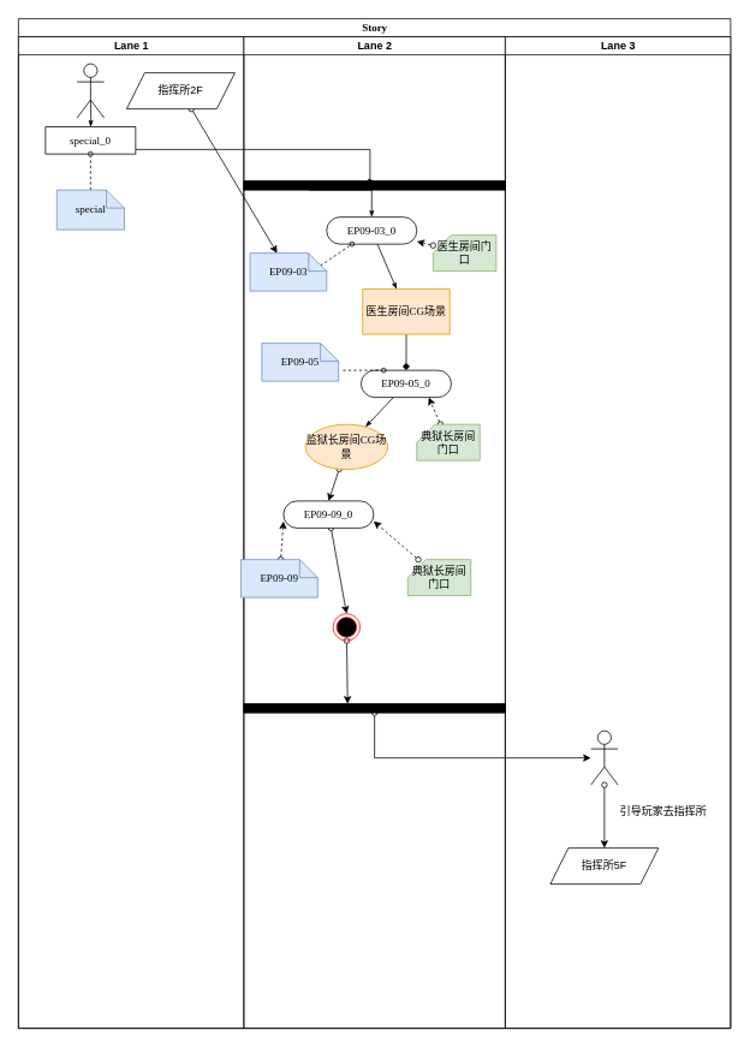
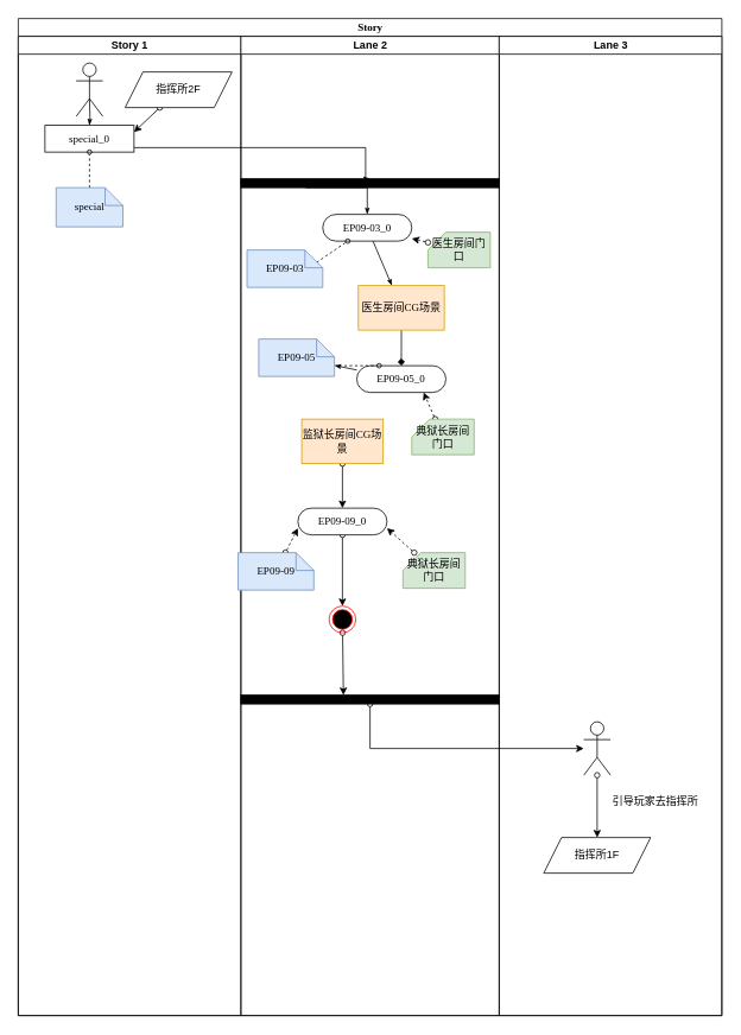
- <mxCell id="3" value="Lane 1" style="swimlane;html=1;startSize=20;" parent="2" vertex="1"><mxGeometry y="20" width="250" height="1100" as="geometry" /></mxCell>
+ <mxCell id="3" value="Story 1" style="swimlane;html=1;startSize=20;" parent="2" vertex="1"><mxGeometry y="20" width="250" height="1100" as="geometry" /></mxCell>
- <mxCell id="9" style="edgeStyle=none;rounded=0;orthogonalLoop=1;jettySize=auto;html=1;startArrow=oval;startFill=0;" edge="1" parent="3" source="10" target="23"><mxGeometry relative="1" as="geometry" /></mxCell>
+ <mxCell id="9" style="edgeStyle=none;rounded=0;orthogonalLoop=1;jettySize=auto;html=1;entryX=1;entryY=0.25;entryDx=0;entryDy=0;startArrow=oval;startFill=0;" edge="1" parent="3" source="10" target="4"><mxGeometry relative="1" as="geometry" /></mxCell>
- <mxCell id="19" style="edgeStyle=none;rounded=0;html=1;labelBackgroundColor=none;startArrow=none;startFill=0;startSize=5;endArrow=classicThin;endFill=1;endSize=5;jettySize=auto;orthogonalLoop=1;strokeWidth=1;fontFamily=Verdana;fontSize=12" parent="11" source="15" target="22" edge="1"><mxGeometry relative="1" as="geometry" /></mxCell>
+ <mxCell id="19" style="edgeStyle=none;rounded=0;html=1;labelBackgroundColor=none;startArrow=none;startFill=0;startSize=5;endArrow=classicThin;endFill=1;endSize=5;jettySize=auto;orthogonalLoop=1;strokeWidth=1;fontFamily=Verdana;fontSize=12;" parent="11" source="15" target="24" edge="1"><mxGeometry relative="1" as="geometry" /></mxCell>
- <mxCell id="22" value="监狱长房间CG场景" style="ellipse;whiteSpace=wrap;html=1;shadow=0;comic=0;labelBackgroundColor=none;strokeWidth=1;fontFamily=Verdana;fontSize=12;align=center;arcSize=50;fillColor=#ffe6cc;strokeColor=#d79b00;" parent="11" vertex="1"><mxGeometry x="68.25" y="430" width="91.5" height="50" as="geometry" /></mxCell>
+ <mxCell id="22" value="监狱长房间CG场景" style="rounded=0;whiteSpace=wrap;html=1;shadow=0;comic=0;labelBackgroundColor=none;strokeWidth=1;fontFamily=Verdana;fontSize=12;align=center;arcSize=50;fillColor=#ffe6cc;strokeColor=#d79b00;" parent="11" vertex="1"><mxGeometry x="68.25" y="430" width="91.5" height="50" as="geometry" /></mxCell>
- <mxCell id="27" value="EP09-09_0" style="rounded=1;whiteSpace=wrap;html=1;shadow=0;comic=0;labelBackgroundColor=none;strokeWidth=1;fontFamily=Verdana;fontSize=12;align=center;arcSize=50;" vertex="1" parent="11"><mxGeometry x="44" y="515" width="100" height="30" as="geometry" /></mxCell>
+ <mxCell id="27" value="EP09-09_0" style="rounded=1;whiteSpace=wrap;html=1;shadow=0;comic=0;labelBackgroundColor=none;strokeWidth=1;fontFamily=Verdana;fontSize=12;align=center;arcSize=50;" vertex="1" parent="11"><mxGeometry x="64" y="530" width="100" height="30" as="geometry" /></mxCell>
- <mxCell id="47" value="指挥所5F" style="shape=parallelogram;perimeter=parallelogramPerimeter;whiteSpace=wrap;html=1;fixedSize=1;" vertex="1" parent="39"><mxGeometry x="50" y="900" width="120" height="40" as="geometry" /></mxCell>
+ <mxCell id="47" value="指挥所1F" style="shape=parallelogram;perimeter=parallelogramPerimeter;whiteSpace=wrap;html=1;fixedSize=1;" vertex="1" parent="39"><mxGeometry x="50" y="900" width="120" height="40" as="geometry" /></mxCell>
